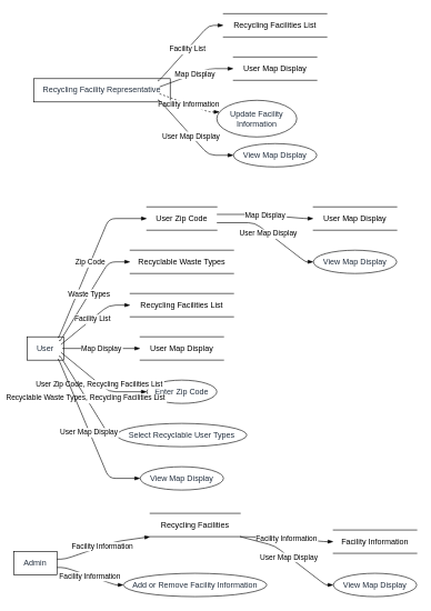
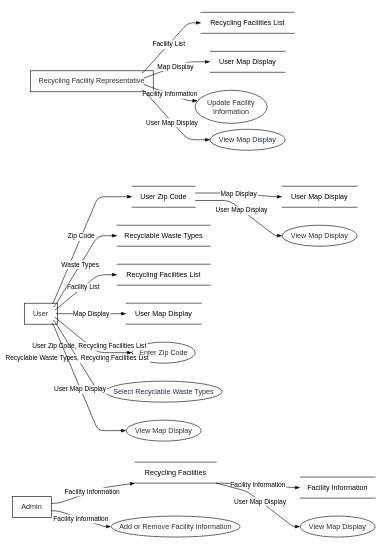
- <mxCell id="32" value="Facility Information" style="endArrow=blockThin;endFill=1;fontSize=11;orthogonal=1;noEdgeStyle=1;dashed=1;" edge="1" parent="1" source="3" target="15"><mxGeometry relative="1" as="geometry"><Array as="points"><mxPoint x="239" y="139.375" /><mxPoint x="313" y="167.5" /></Array></mxGeometry></mxCell>
+ <mxCell id="32" value="Facility Information" style="endArrow=blockThin;endFill=1;fontSize=11;orthogonal=1;noEdgeStyle=1;" edge="1" parent="1" source="3" target="15"><mxGeometry relative="1" as="geometry"><Array as="points"><mxPoint x="239" y="139.375" /><mxPoint x="313" y="167.5" /></Array></mxGeometry></mxCell>
- <mxCell id="16" value="Select Recyclable User Types" style="shape=ellipse;perimeter=ellipsePerimeter;whiteSpace=wrap;html=1;fillColor=#ffffff;strokeColor=#000000;align=center;verticalAlign=middle;fontColor=#232F3E;" vertex="1" parent="1"><mxGeometry x="175" y="635" width="195" height="35" as="geometry" /></mxCell>
+ <mxCell id="16" value="Select Recyclable Waste Types" style="shape=ellipse;perimeter=ellipsePerimeter;whiteSpace=wrap;html=1;fillColor=#ffffff;strokeColor=#000000;align=center;verticalAlign=middle;fontColor=#232F3E;" vertex="1" parent="1"><mxGeometry x="175" y="635" width="195" height="35" as="geometry" /></mxCell>
